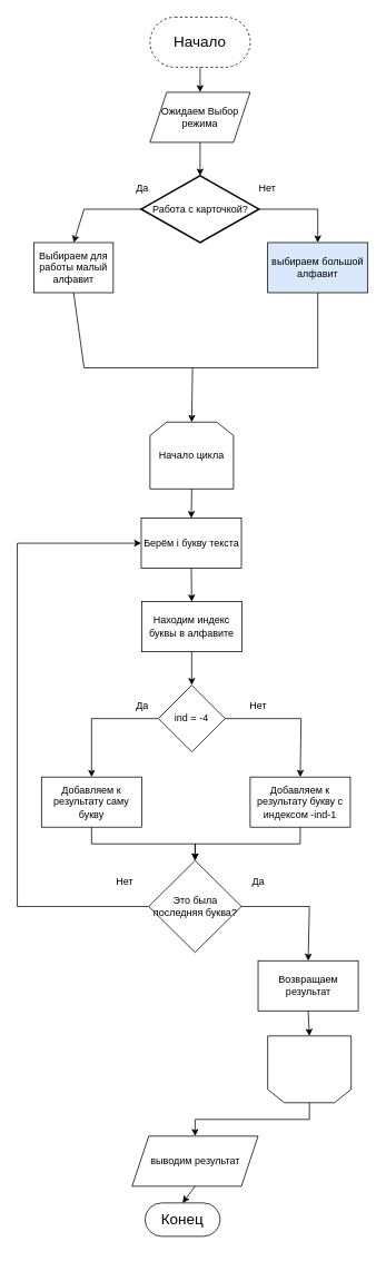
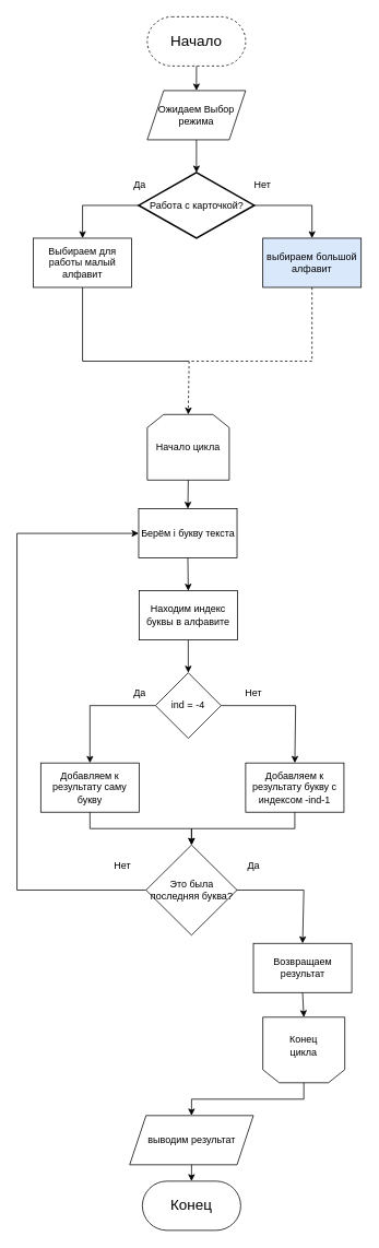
- <mxCell id="11" value="Выбираем для работы малый алфавит" style="rounded=0;whiteSpace=wrap;html=1;" vertex="1" parent="1"><mxGeometry x="40" y="290" width="95" height="60" as="geometry" /></mxCell>
+ <mxCell id="11" value="Выбираем для работы малый алфавит" style="rounded=0;whiteSpace=wrap;html=1;" vertex="1" parent="1"><mxGeometry x="40" y="290" width="120" height="60" as="geometry" /></mxCell>
- <mxCell id="15" value="" style="endArrow=classic;html=1;rounded=0;exitX=0.5;exitY=1;exitDx=0;exitDy=0;entryX=0.5;entryY=0;entryDx=0;entryDy=0;" edge="1" parent="1" source="12" target="3"><mxGeometry width="50" height="50" relative="1" as="geometry"><mxPoint x="220" y="450" as="sourcePoint" /><mxPoint x="270" y="400" as="targetPoint" /><Array as="points"><mxPoint x="380" y="440" /><mxPoint x="230" y="440" /></Array></mxGeometry></mxCell>
+ <mxCell id="15" value="" style="endArrow=classic;html=1;rounded=0;exitX=0.5;exitY=1;exitDx=0;exitDy=0;entryX=0.5;entryY=0;entryDx=0;entryDy=0;dashed=1;" edge="1" parent="1" source="12" target="3"><mxGeometry width="50" height="50" relative="1" as="geometry"><mxPoint x="220" y="450" as="sourcePoint" /><mxPoint x="270" y="400" as="targetPoint" /><Array as="points"><mxPoint x="380" y="440" /><mxPoint x="230" y="440" /></Array></mxGeometry></mxCell>
+ <mxCell id="23" value="Конец цикла" style="text;html=1;align=center;verticalAlign=middle;whiteSpace=wrap;rounded=0;" vertex="1" parent="1"><mxGeometry x="340" y="1260" width="60" height="30" as="geometry" /></mxCell>
- <mxCell id="41" value="&lt;font style=&quot;font-size: 18px;&quot;&gt;Конец&lt;/font&gt;" style="rounded=1;whiteSpace=wrap;html=1;arcSize=50;" vertex="1" parent="1"><mxGeometry x="173" y="1440" width="90" height="40" as="geometry" /></mxCell>
+ <mxCell id="41" value="&lt;font style=&quot;font-size: 18px;&quot;&gt;Конец&lt;/font&gt;" style="rounded=1;whiteSpace=wrap;html=1;arcSize=50;" vertex="1" parent="1"><mxGeometry x="173" y="1440" width="120" height="60" as="geometry" /></mxCell>
